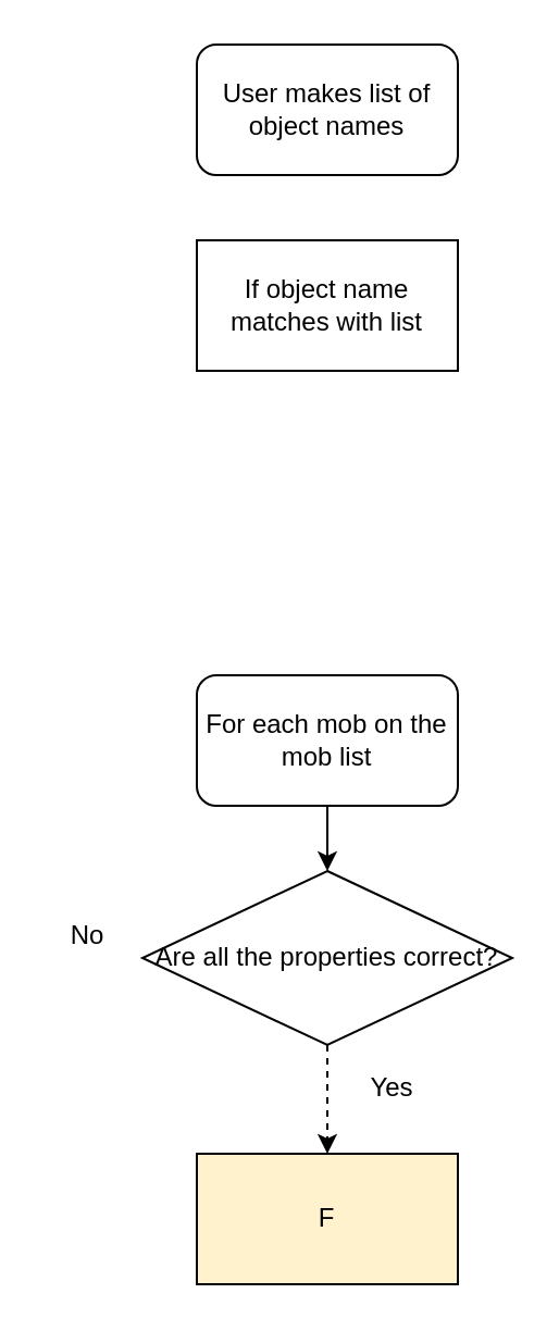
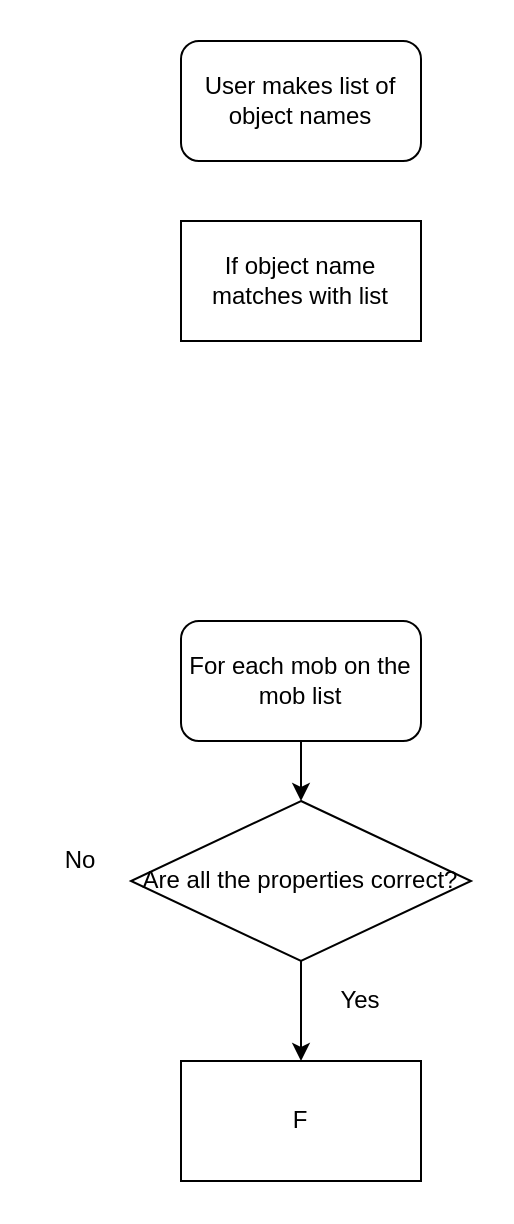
- <mxCell id="4" style="edgeStyle=orthogonalEdgeStyle;rounded=0;orthogonalLoop=1;jettySize=auto;html=1;entryX=0.5;entryY=0;entryDx=0;entryDy=0;dashed=1;" parent="1" source="5" target="6" edge="1"><mxGeometry relative="1" as="geometry" /></mxCell>
+ <mxCell id="4" style="edgeStyle=orthogonalEdgeStyle;rounded=0;orthogonalLoop=1;jettySize=auto;html=1;entryX=0.5;entryY=0;entryDx=0;entryDy=0;" parent="1" source="5" target="6" edge="1"><mxGeometry relative="1" as="geometry" /></mxCell>
- <mxCell id="6" value="F" style="rounded=0;whiteSpace=wrap;html=1;fillColor=#fff2cc;" parent="1" vertex="1"><mxGeometry x="90" y="530" width="120" height="60" as="geometry" /></mxCell>
+ <mxCell id="6" value="F" style="rounded=0;whiteSpace=wrap;html=1;" parent="1" vertex="1"><mxGeometry x="90" y="530" width="120" height="60" as="geometry" /></mxCell>
